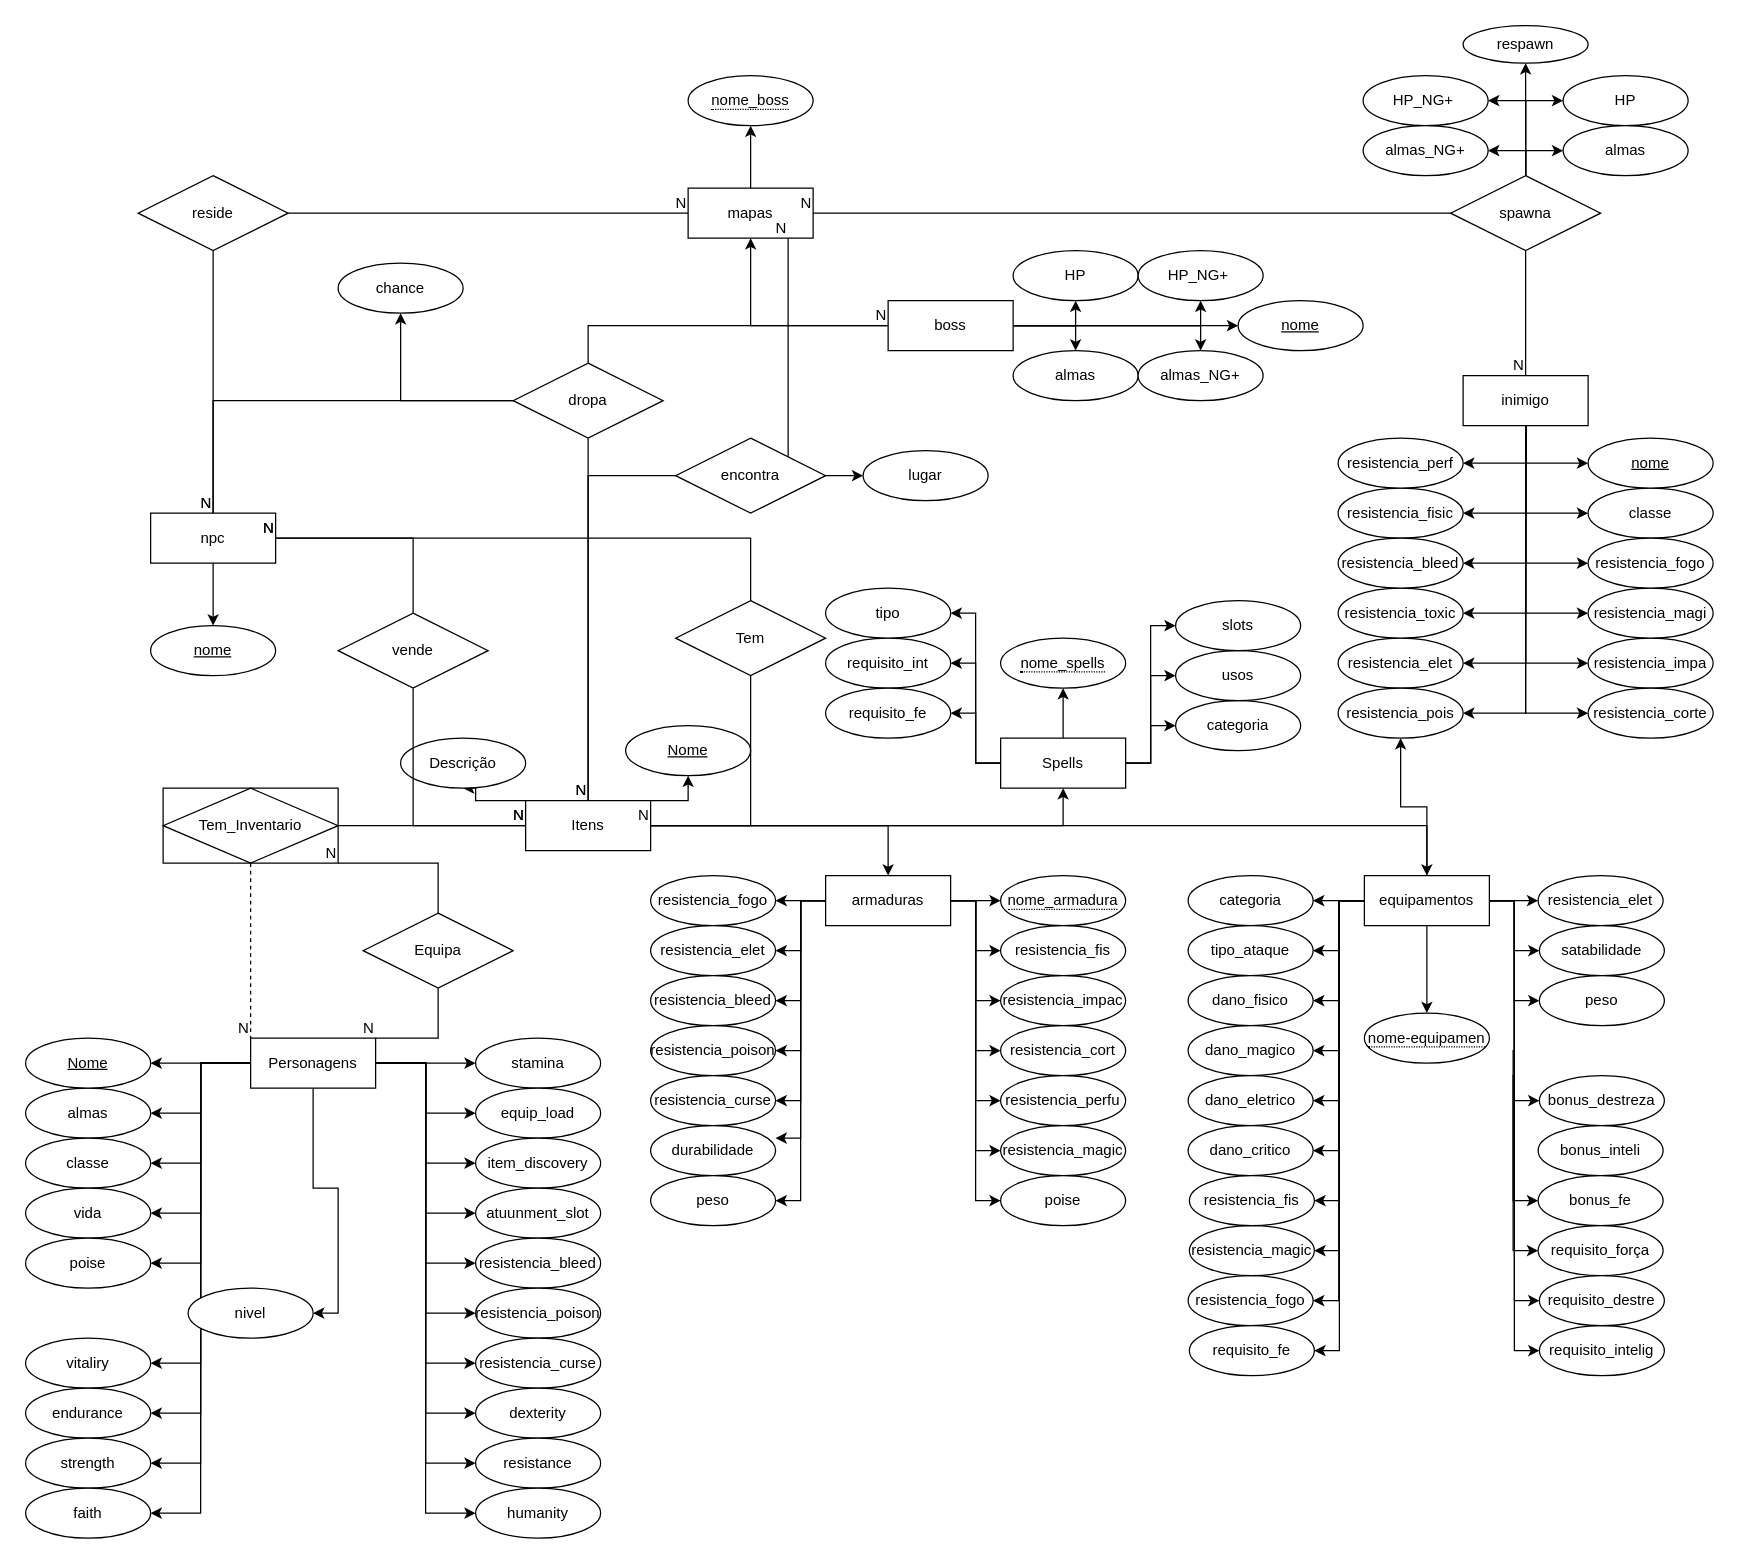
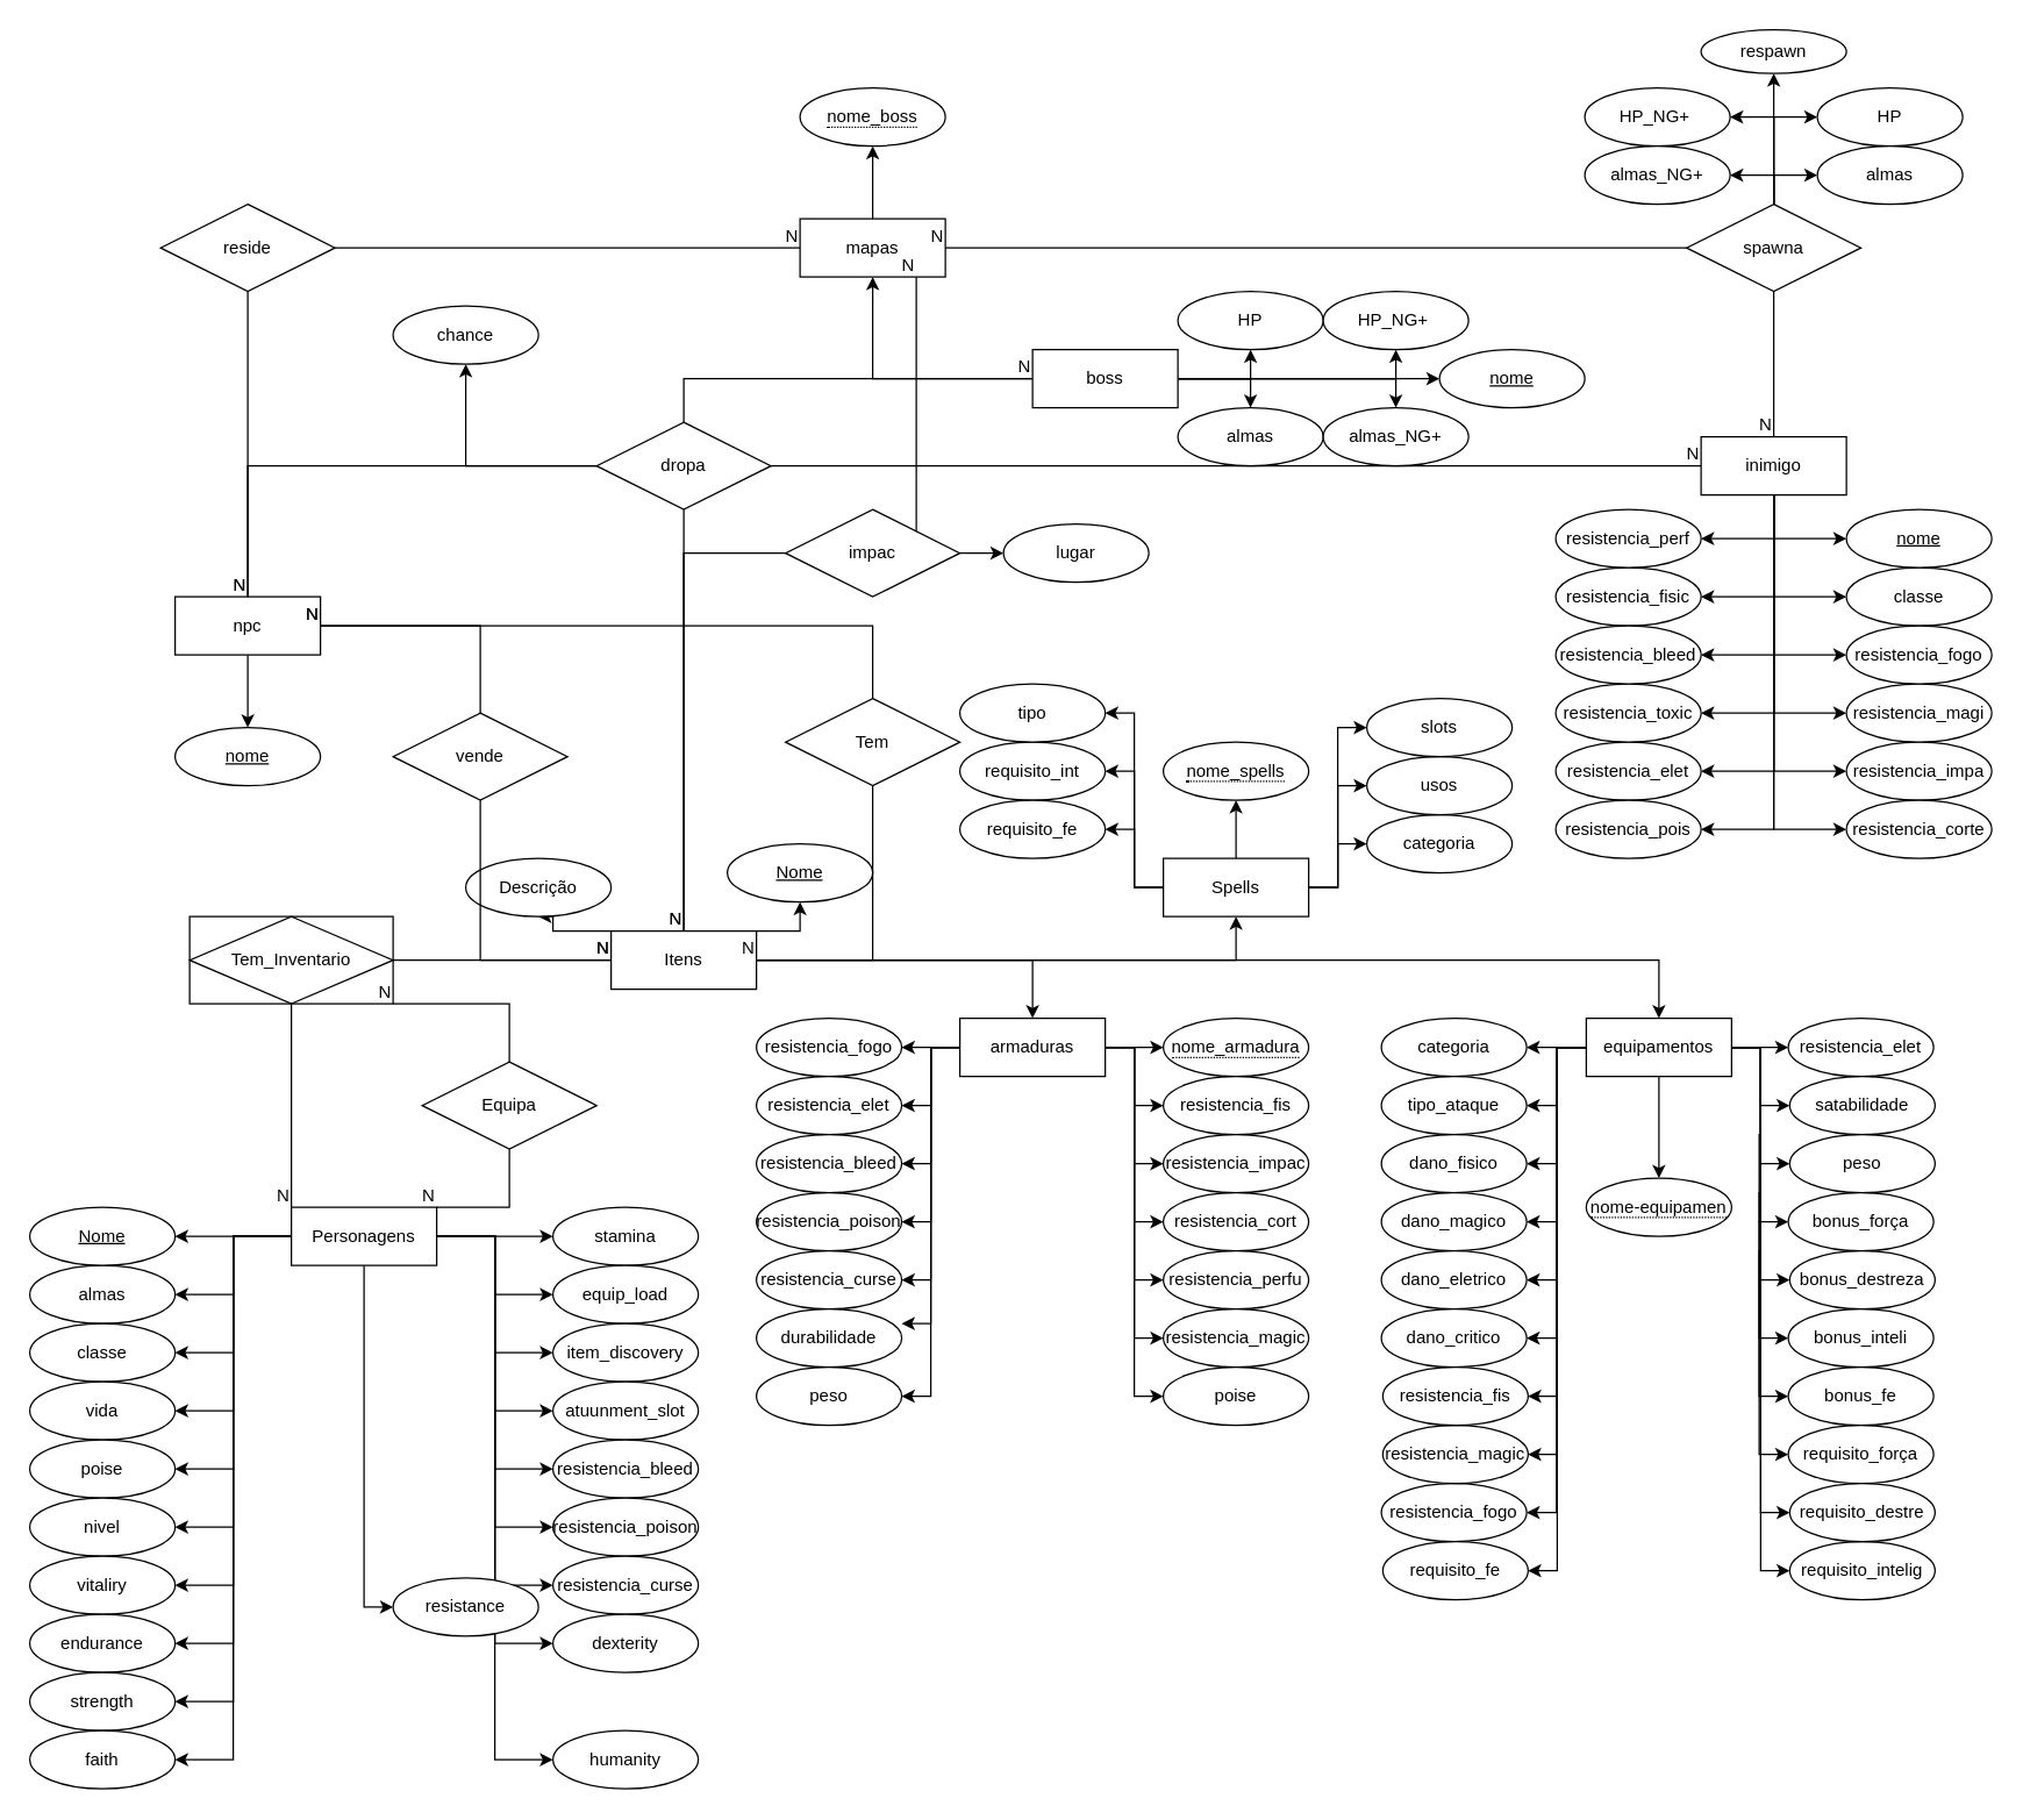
+ <mxCell id="204" value="" style="endArrow=none;html=1;rounded=0;exitX=1;exitY=0.5;exitDx=0;exitDy=0;entryX=0;entryY=0.5;entryDx=0;entryDy=0;" edge="1" parent="1" source="162" target="201"><mxGeometry relative="1" as="geometry"><mxPoint x="190" y="220" as="sourcePoint" /><mxPoint x="190" y="430" as="targetPoint" /></mxGeometry></mxCell>
+ <mxCell id="205" value="N" style="resizable=0;html=1;whiteSpace=wrap;align=right;verticalAlign=bottom;" connectable="0" vertex="1" parent="204"><mxGeometry x="1" relative="1" as="geometry" /></mxCell>
- <mxCell id="233" value="encontra" style="shape=rhombus;perimeter=rhombusPerimeter;whiteSpace=wrap;html=1;align=center;" vertex="1" parent="1"><mxGeometry x="540" y="350" width="120" height="60" as="geometry" /></mxCell>
+ <mxCell id="233" value="impac" style="shape=rhombus;perimeter=rhombusPerimeter;whiteSpace=wrap;html=1;align=center;" vertex="1" parent="1"><mxGeometry x="540" y="350" width="120" height="60" as="geometry" /></mxCell>
- <mxCell id="120" style="edgeStyle=orthogonalEdgeStyle;rounded=0;orthogonalLoop=1;jettySize=auto;html=1;" edge="1" parent="1" source="126" target="224"><mxGeometry relative="1" as="geometry" /></mxCell>
+ <mxCell id="120" style="edgeStyle=orthogonalEdgeStyle;rounded=0;orthogonalLoop=1;jettySize=auto;html=1;entryX=0;entryY=0.5;entryDx=0;entryDy=0;" edge="1" parent="1" source="126" target="142"><mxGeometry relative="1" as="geometry" /></mxCell>
- <mxCell id="51" value="" style="endArrow=none;html=1;rounded=0;entryX=0;entryY=0;entryDx=0;entryDy=0;exitX=0.5;exitY=1;exitDx=0;exitDy=0;dashed=1;" edge="1" parent="1" source="55" target="30"><mxGeometry relative="1" as="geometry"><mxPoint x="250" y="750" as="sourcePoint" /><mxPoint x="290" y="650" as="targetPoint" /></mxGeometry></mxCell>
+ <mxCell id="51" value="" style="endArrow=none;html=1;rounded=0;entryX=0;entryY=0;entryDx=0;entryDy=0;exitX=0.5;exitY=1;exitDx=0;exitDy=0;" edge="1" parent="1" source="55" target="30"><mxGeometry relative="1" as="geometry"><mxPoint x="250" y="750" as="sourcePoint" /><mxPoint x="290" y="650" as="targetPoint" /></mxGeometry></mxCell>
+ <mxCell id="118" style="edgeStyle=orthogonalEdgeStyle;rounded=0;orthogonalLoop=1;jettySize=auto;html=1;entryX=0;entryY=0.5;entryDx=0;entryDy=0;" edge="1" parent="1" source="126" target="140"><mxGeometry relative="1" as="geometry" /></mxCell>
+ <mxCell id="140" value="bonus_força" style="ellipse;whiteSpace=wrap;html=1;align=center;" vertex="1" parent="1"><mxGeometry x="1230" y="820" width="100" height="40" as="geometry" /></mxCell>
- <mxCell id="43" value="nivel" style="ellipse;whiteSpace=wrap;html=1;align=center;" vertex="1" parent="1"><mxGeometry x="150" y="1030" width="100" height="40" as="geometry" /></mxCell>
+ <mxCell id="43" value="nivel" style="ellipse;whiteSpace=wrap;html=1;align=center;" vertex="1" parent="1"><mxGeometry x="20" y="1030" width="100" height="40" as="geometry" /></mxCell>
- <mxCell id="48" value="resistance" style="ellipse;whiteSpace=wrap;html=1;align=center;" vertex="1" parent="1"><mxGeometry x="380" y="1150" width="100" height="40" as="geometry" /></mxCell>
+ <mxCell id="48" value="resistance" style="ellipse;whiteSpace=wrap;html=1;align=center;" vertex="1" parent="1"><mxGeometry x="270" y="1085" width="100" height="40" as="geometry" /></mxCell>
